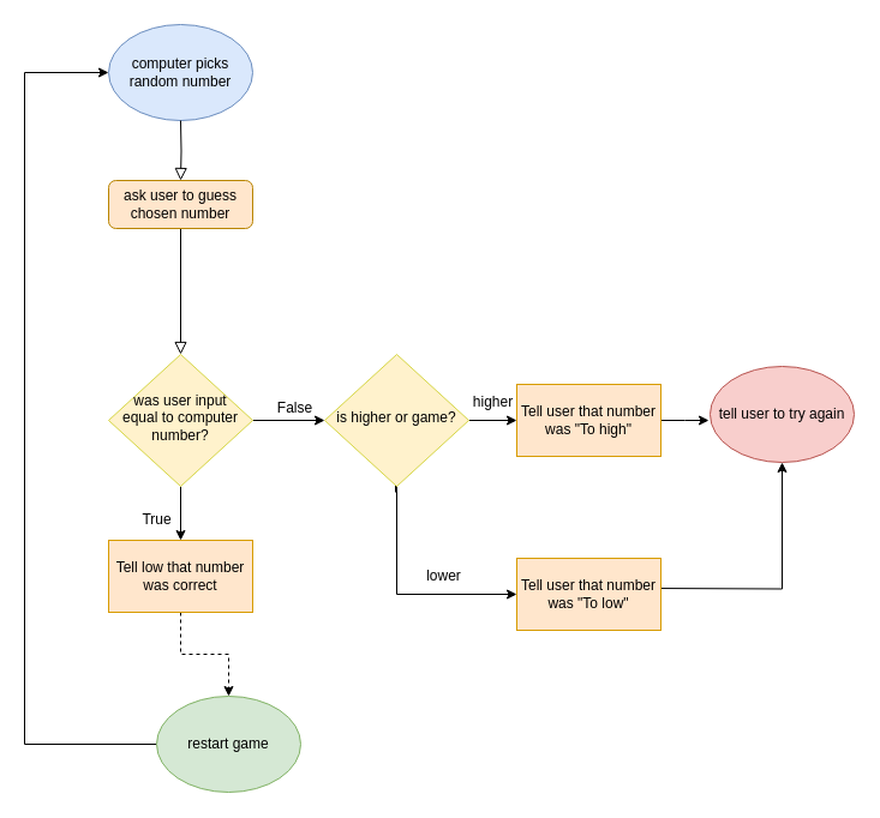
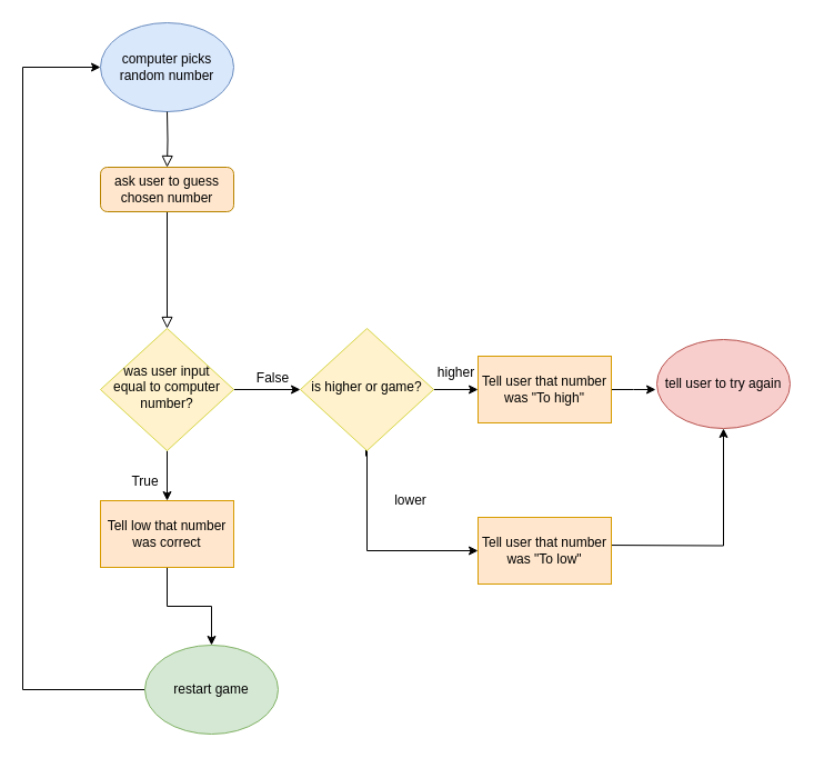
- <mxCell id="24" value="lower" style="text;html=1;align=center;verticalAlign=middle;resizable=0;points=[];autosize=1;strokeColor=none;fillColor=none;" vertex="1" parent="1"><mxGeometry x="344" y="465" width="50" height="30" as="geometry" /></mxCell>
+ <mxCell id="24" value="lower" style="text;html=1;align=center;verticalAlign=middle;resizable=0;points=[];autosize=1;strokeColor=none;fillColor=none;" vertex="1" parent="1"><mxGeometry x="344" y="435" width="50" height="30" as="geometry" /></mxCell>
- <mxCell id="17" style="edgeStyle=orthogonalEdgeStyle;rounded=0;orthogonalLoop=1;jettySize=auto;html=1;entryX=0.5;entryY=0;entryDx=0;entryDy=0;dashed=1;" edge="1" parent="1" source="18" target="12"><mxGeometry relative="1" as="geometry" /></mxCell>
+ <mxCell id="17" style="edgeStyle=orthogonalEdgeStyle;rounded=0;orthogonalLoop=1;jettySize=auto;html=1;entryX=0.5;entryY=0;entryDx=0;entryDy=0;" edge="1" parent="1" source="18" target="12"><mxGeometry relative="1" as="geometry" /></mxCell>
